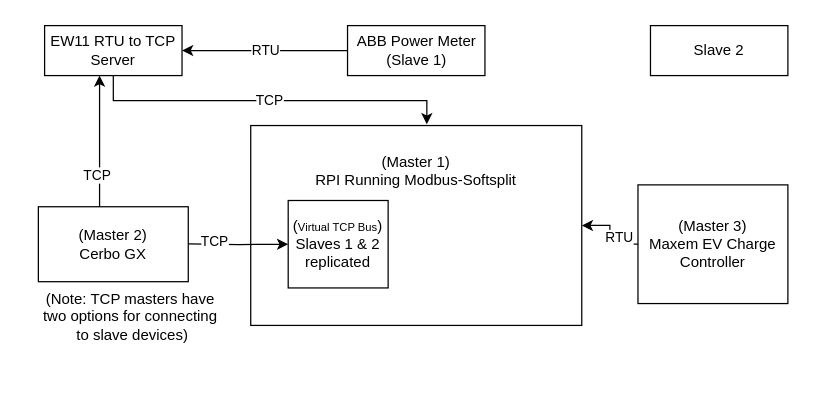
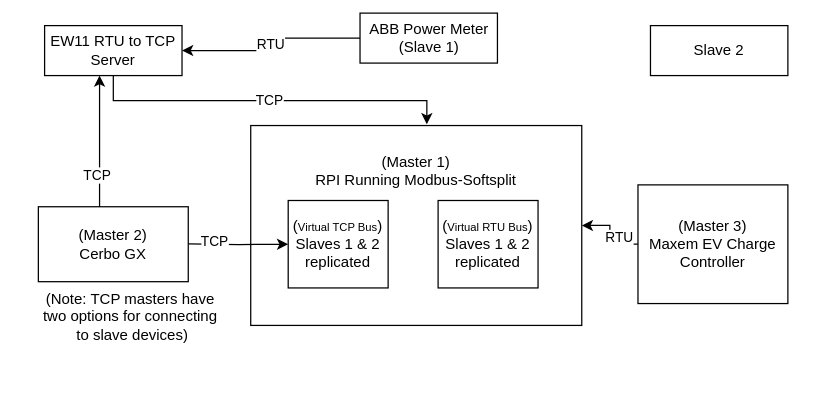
- <mxCell id="3" value="&lt;div&gt;ABB Power Meter&lt;br&gt;(Slave 1)&lt;/div&gt;" style="rounded=0;whiteSpace=wrap;html=1;" parent="1" vertex="1"><mxGeometry x="277.5" y="20" width="110" height="40" as="geometry" /></mxCell>
+ <mxCell id="3" value="&lt;div&gt;ABB Power Meter&lt;br&gt;(Slave 1)&lt;/div&gt;" style="rounded=0;whiteSpace=wrap;html=1;" parent="1" vertex="1"><mxGeometry x="287.5" y="10" width="110" height="40" as="geometry" /></mxCell>
+ <mxCell id="13" value="&lt;div&gt;(&lt;font style=&quot;font-size: 9px;&quot;&gt;Virtual RTU Bus&lt;/font&gt;)&lt;/div&gt;&lt;div&gt;Slaves 1 &amp;amp; 2 replicated&lt;br&gt;&lt;/div&gt;" style="rounded=0;whiteSpace=wrap;html=1;" parent="1" vertex="1"><mxGeometry x="350" y="160" width="80" height="70" as="geometry" /></mxCell>
